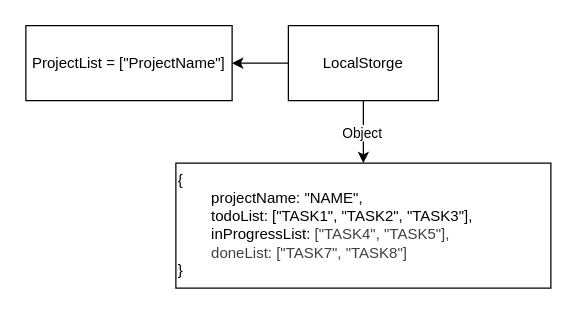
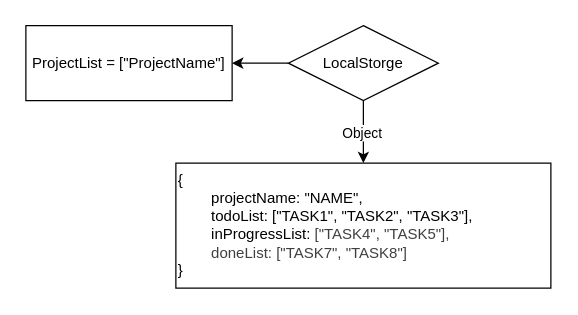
- <mxCell id="2" value="LocalStorge" style="rounded=0;whiteSpace=wrap;html=1;" vertex="1" parent="1"><mxGeometry x="230" y="20" width="120" height="60" as="geometry" /></mxCell>
+ <mxCell id="2" value="LocalStorge" style="rhombus;whiteSpace=wrap;html=1;" vertex="1" parent="1"><mxGeometry x="230" y="20" width="120" height="60" as="geometry" /></mxCell>
